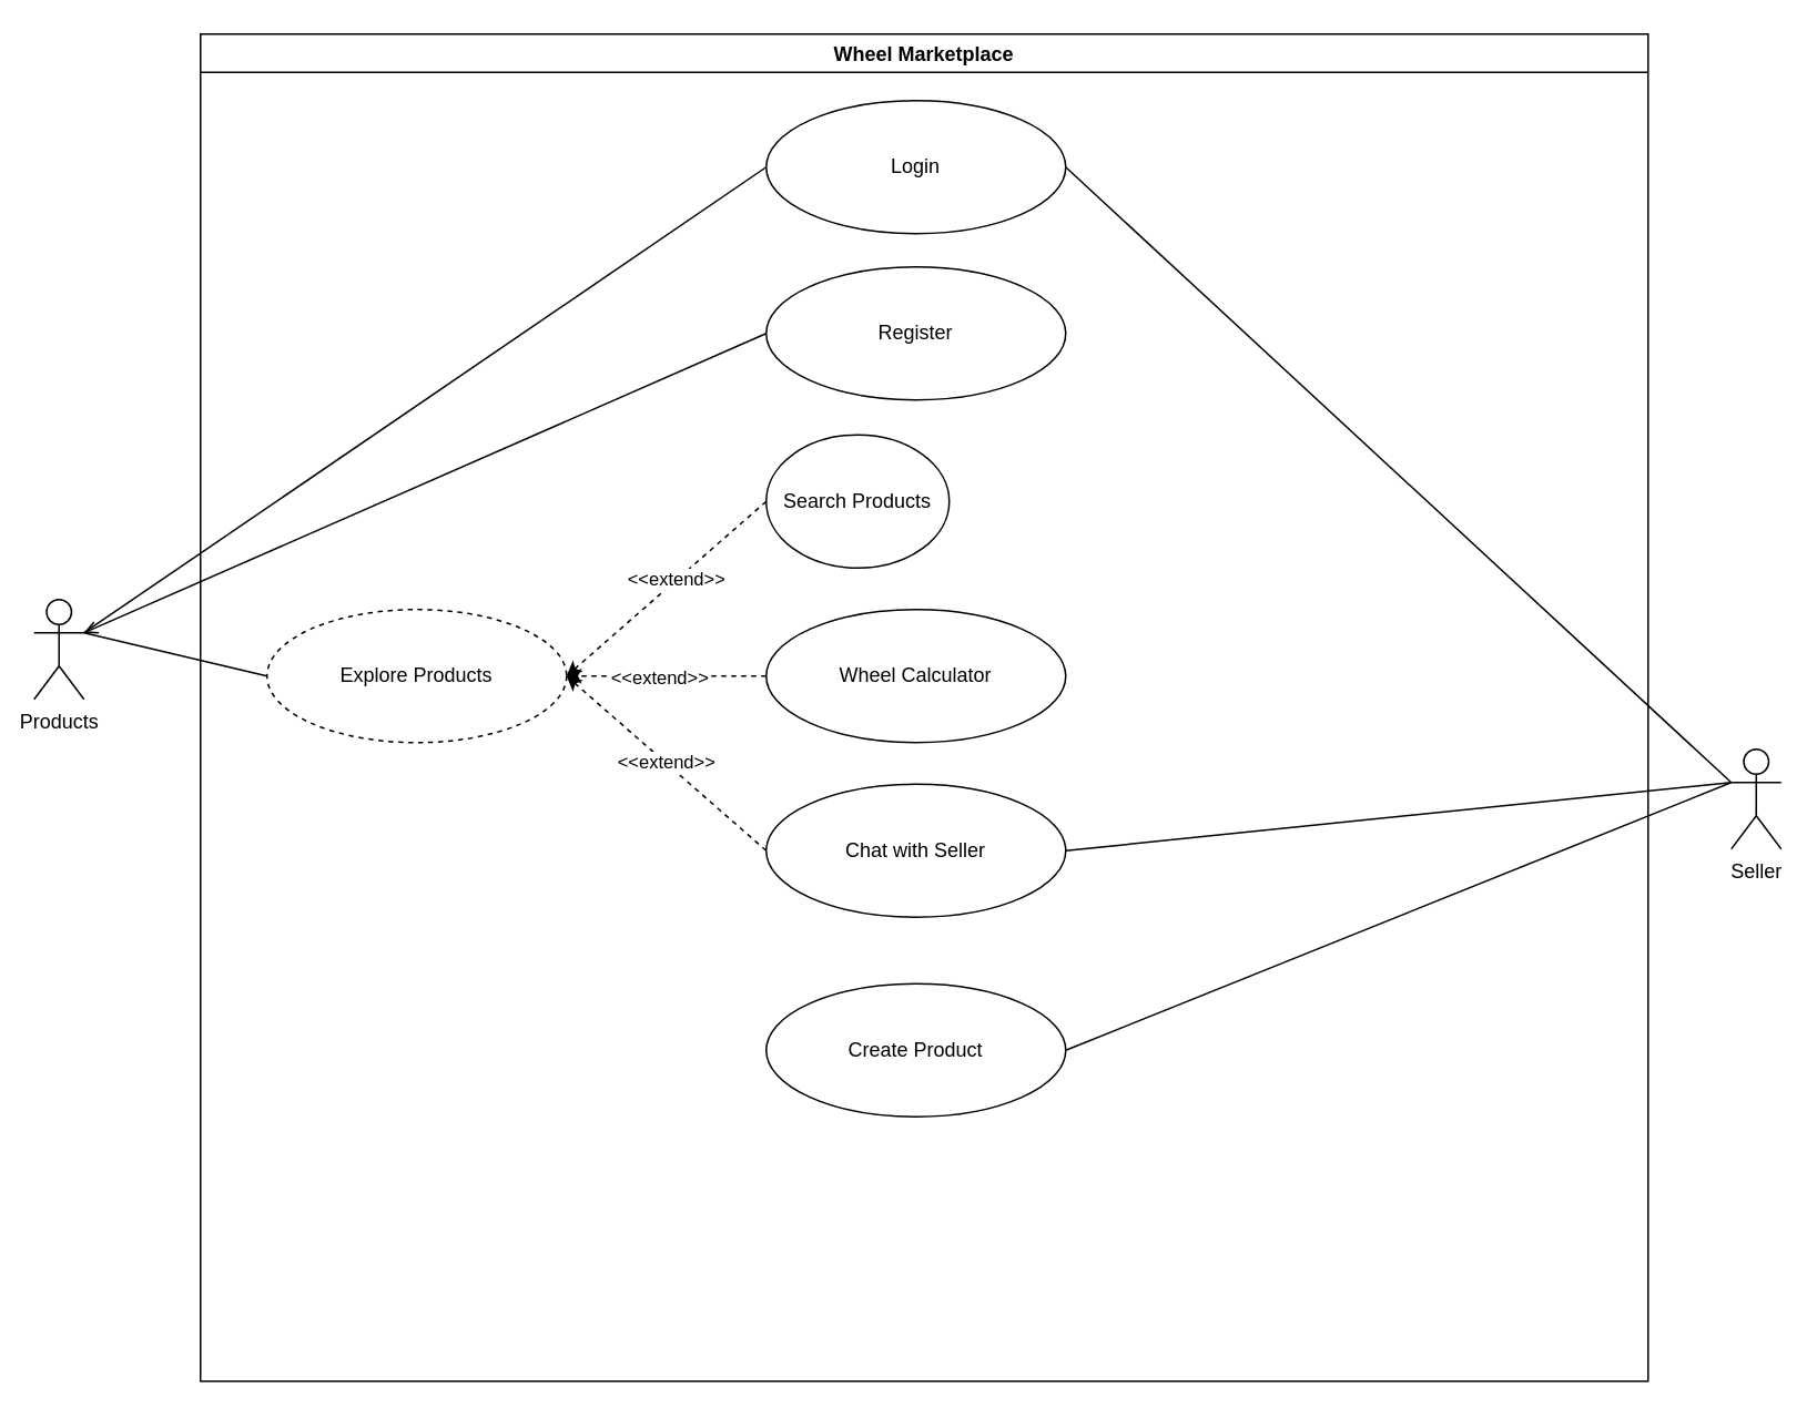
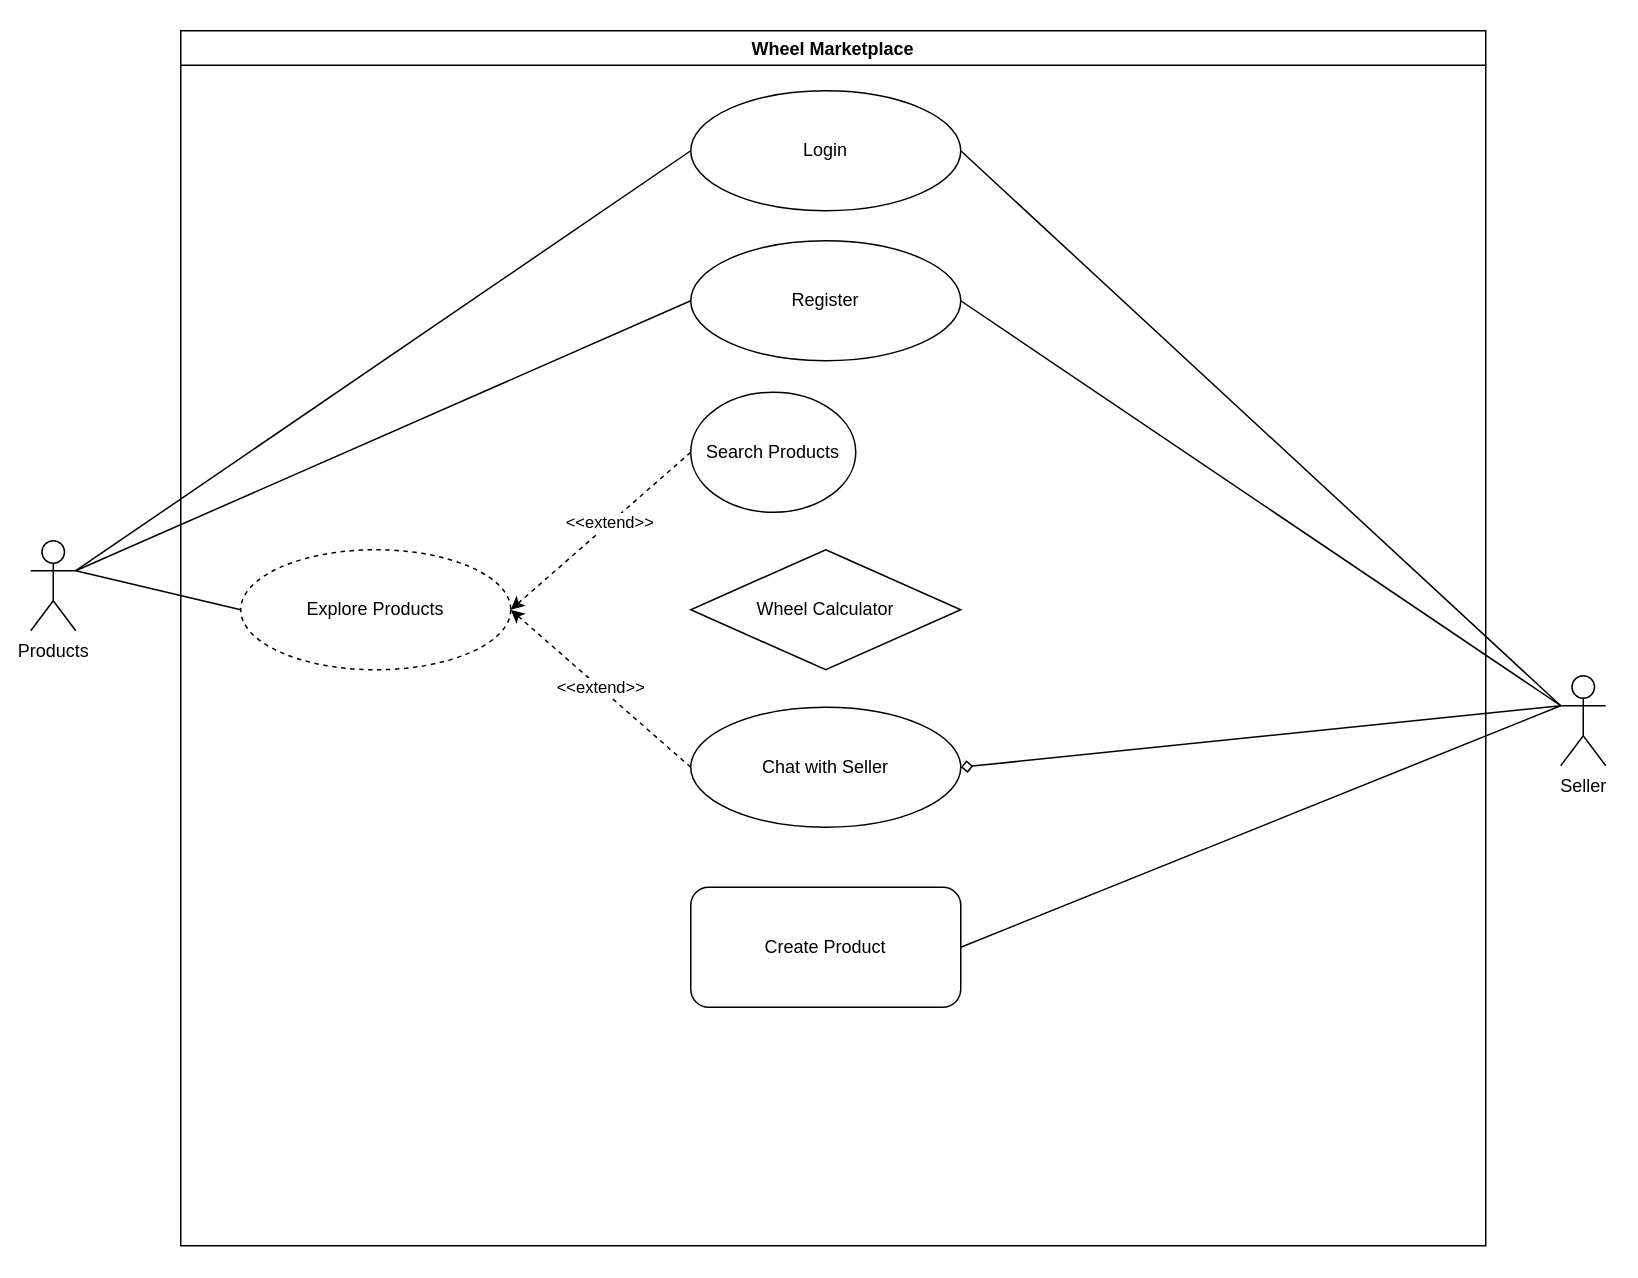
+ <mxCell id="21" style="edgeStyle=none;html=1;exitX=1;exitY=0.5;exitDx=0;exitDy=0;entryX=0;entryY=0.333;entryDx=0;entryDy=0;entryPerimeter=0;endArrow=none;endFill=0;" parent="1" source="17" target="19" edge="1"><mxGeometry relative="1" as="geometry" /></mxCell>
- <mxCell id="20" style="edgeStyle=none;html=1;exitX=0;exitY=0.5;exitDx=0;exitDy=0;entryX=1;entryY=0.333;entryDx=0;entryDy=0;entryPerimeter=0;endArrow=open;endFill=0;" parent="1" source="17" target="4" edge="1"><mxGeometry relative="1" as="geometry" /></mxCell>
+ <mxCell id="20" style="edgeStyle=none;html=1;exitX=0;exitY=0.5;exitDx=0;exitDy=0;entryX=1;entryY=0.333;entryDx=0;entryDy=0;entryPerimeter=0;endArrow=none;endFill=0;" parent="1" source="17" target="4" edge="1"><mxGeometry relative="1" as="geometry" /></mxCell>
- <mxCell id="14" style="edgeStyle=none;html=1;exitX=0;exitY=0.5;exitDx=0;exitDy=0;dashed=1;" parent="5" source="11" target="7" edge="1"><mxGeometry relative="1" as="geometry"><mxPoint x="220" y="486" as="targetPoint" /></mxGeometry></mxCell>
- <mxCell id="15" value="&amp;lt;&amp;lt;extend&amp;gt;&amp;gt;" style="edgeLabel;html=1;align=center;verticalAlign=middle;resizable=0;points=[];" parent="14" vertex="1" connectable="0"><mxGeometry x="0.086" relative="1" as="geometry"><mxPoint as="offset" /></mxGeometry></mxCell>
- <mxCell id="11" value="Wheel Calculator" style="ellipse;whiteSpace=wrap;html=1;" parent="5" vertex="1"><mxGeometry x="340" y="346" width="180" height="80" as="geometry" /></mxCell>
+ <mxCell id="11" value="Wheel Calculator" style="rhombus;whiteSpace=wrap;html=1;" parent="5" vertex="1"><mxGeometry x="340" y="346" width="180" height="80" as="geometry" /></mxCell>
- <mxCell id="18" style="edgeStyle=none;html=1;exitX=0;exitY=0.333;exitDx=0;exitDy=0;exitPerimeter=0;entryX=1;entryY=0.5;entryDx=0;entryDy=0;endArrow=none;endFill=0;" parent="1" source="19" target="13" edge="1"><mxGeometry relative="1" as="geometry" /></mxCell>
+ <mxCell id="18" style="edgeStyle=none;html=1;exitX=0;exitY=0.333;exitDx=0;exitDy=0;exitPerimeter=0;entryX=1;entryY=0.5;entryDx=0;entryDy=0;endArrow=diamond;endFill=0;" parent="1" source="19" target="13" edge="1"><mxGeometry relative="1" as="geometry" /></mxCell>
- <mxCell id="16" value="Create Product" style="ellipse;whiteSpace=wrap;html=1;" parent="5" vertex="1"><mxGeometry x="340" y="571" width="180" height="80" as="geometry" /></mxCell>
+ <mxCell id="16" value="Create Product" style="whiteSpace=wrap;html=1;rounded=1;" parent="5" vertex="1"><mxGeometry x="340" y="571" width="180" height="80" as="geometry" /></mxCell>
